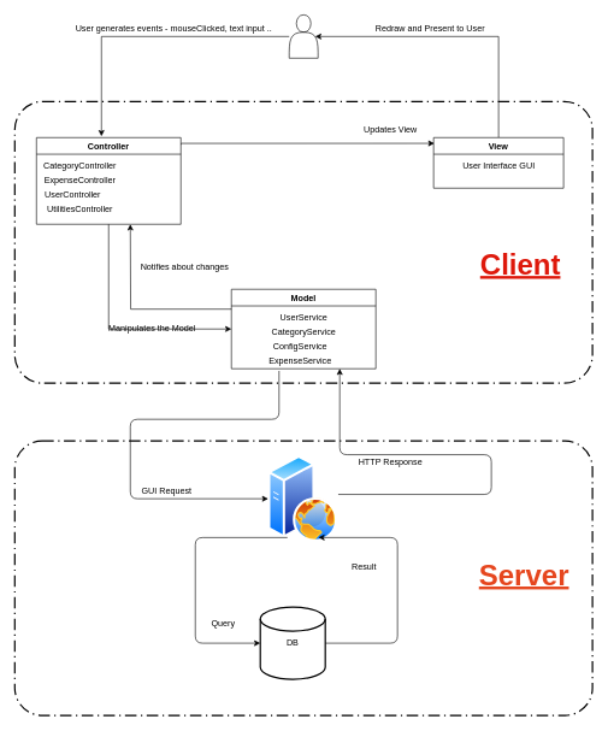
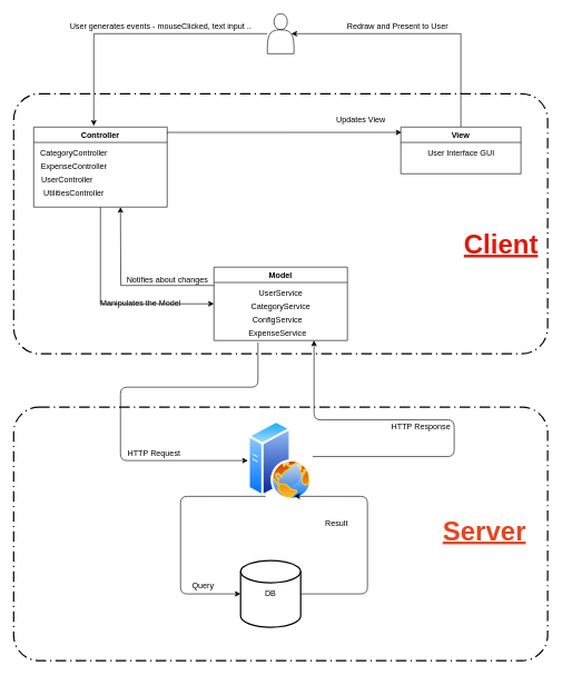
- <mxCell id="38" value="Client" style="text;html=1;align=center;verticalAlign=middle;resizable=0;points=[];autosize=1;fontSize=40;fontColor=#DE190C;fontStyle=5" vertex="1" parent="1"><mxGeometry x="655" y="340" width="130" height="50" as="geometry" /></mxCell>
+ <mxCell id="38" value="Client" style="text;html=1;align=center;verticalAlign=middle;resizable=0;points=[];autosize=1;fontSize=40;fontColor=#DE190C;fontStyle=5" vertex="1" parent="1"><mxGeometry x="685" y="340" width="130" height="50" as="geometry" /></mxCell>
- <mxCell id="24" value="Notifies about changes" style="text;html=1;align=center;verticalAlign=middle;resizable=0;points=[];autosize=1;" vertex="1" parent="1"><mxGeometry x="185" y="360" width="140" height="20" as="geometry" /></mxCell>
+ <mxCell id="24" value="Notifies about changes" style="text;html=1;align=center;verticalAlign=middle;resizable=0;points=[];autosize=1;" vertex="1" parent="1"><mxGeometry x="180" y="410" width="140" height="20" as="geometry" /></mxCell>
- <mxCell id="30" value="HTTP Response" style="text;html=1;align=center;verticalAlign=middle;resizable=0;points=[];autosize=1;" vertex="1" parent="1"><mxGeometry x="490" y="630" width="100" height="20" as="geometry" /></mxCell>
+ <mxCell id="30" value="HTTP Response" style="text;html=1;align=center;verticalAlign=middle;resizable=0;points=[];autosize=1;" vertex="1" parent="1"><mxGeometry x="580" y="630" width="100" height="20" as="geometry" /></mxCell>
- <mxCell id="29" value="GUI Request" style="text;html=1;align=center;verticalAlign=middle;resizable=0;points=[];autosize=1;" vertex="1" parent="1"><mxGeometry x="185" y="670" width="90" height="20" as="geometry" /></mxCell>
+ <mxCell id="29" value="HTTP Request" style="text;html=1;align=center;verticalAlign=middle;resizable=0;points=[];autosize=1;" vertex="1" parent="1"><mxGeometry x="185" y="670" width="90" height="20" as="geometry" /></mxCell>
- <mxCell id="33" value="Query&amp;nbsp;&lt;br&gt;" style="text;html=1;align=center;verticalAlign=middle;resizable=0;points=[];autosize=1;" vertex="1" parent="1"><mxGeometry x="285" y="853" width="50" height="20" as="geometry" /></mxCell>
+ <mxCell id="33" value="Query&amp;nbsp;&lt;br&gt;" style="text;html=1;align=center;verticalAlign=middle;resizable=0;points=[];autosize=1;" vertex="1" parent="1"><mxGeometry x="280" y="868" width="50" height="20" as="geometry" /></mxCell>
